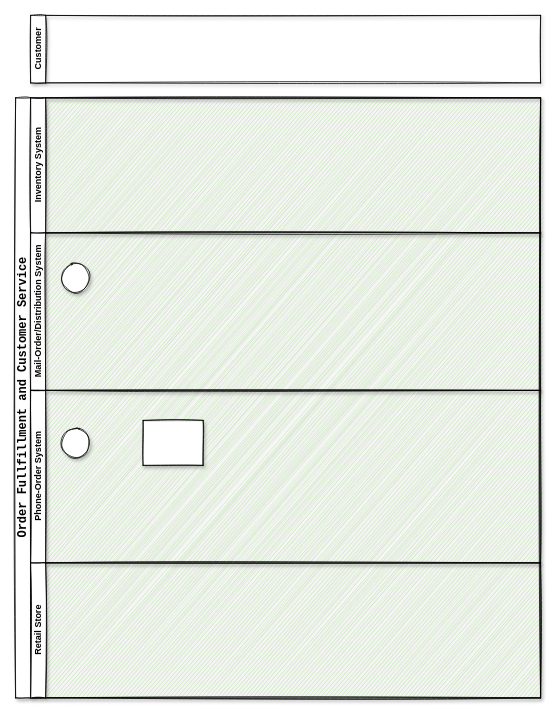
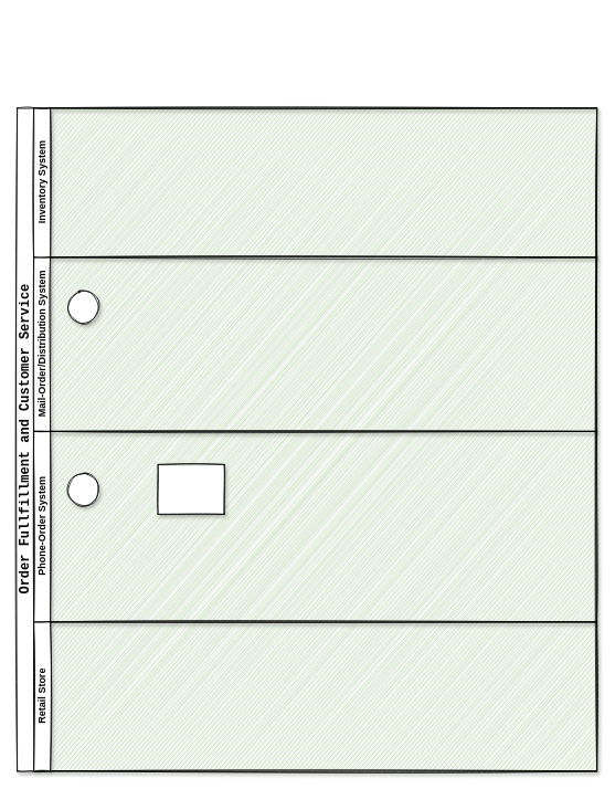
- <mxCell id="10" value="Customer" style="swimlane;html=1;startSize=20;horizontal=0;shadow=1;sketch=1;" vertex="1" parent="1"><mxGeometry x="40" y="20" width="680" height="90" as="geometry" /></mxCell>
